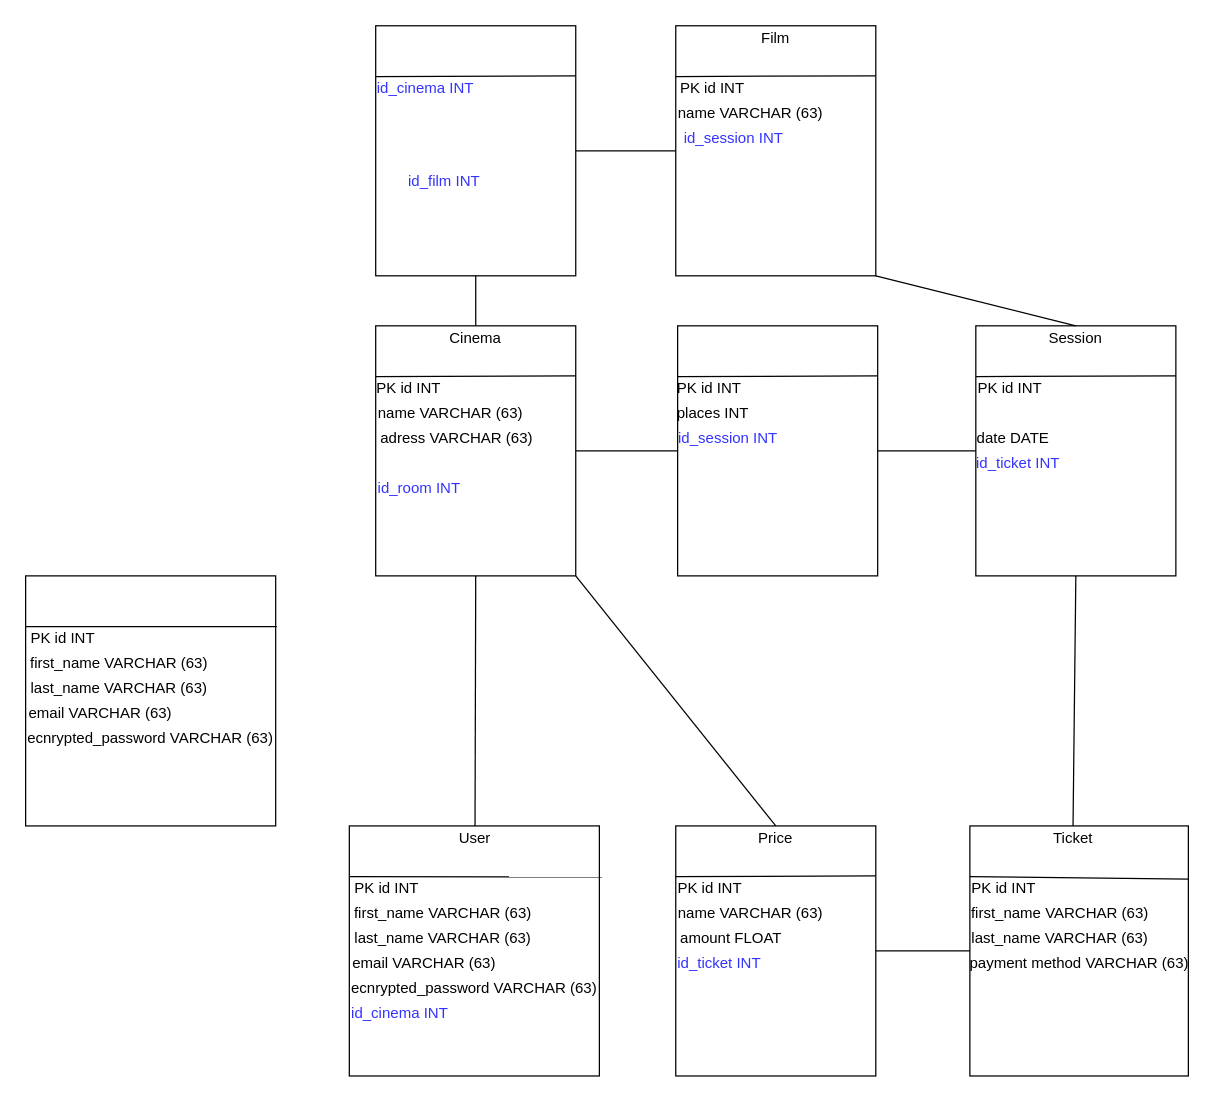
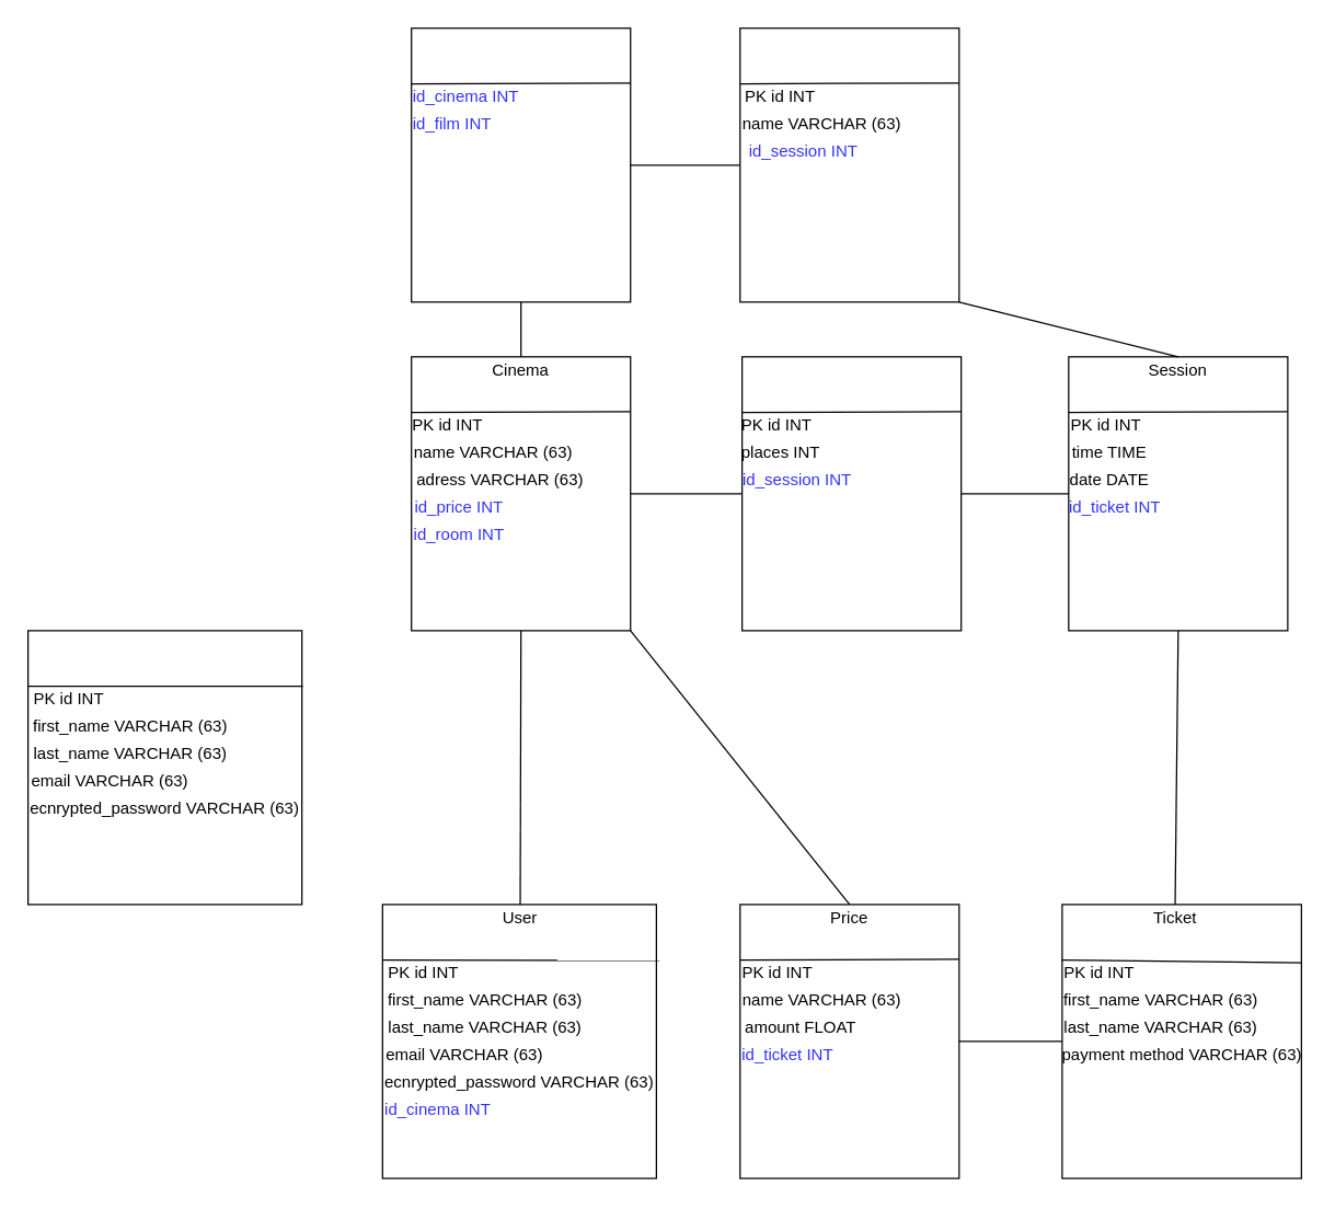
- <mxCell id="40" value="Film" style="text;html=1;strokeColor=none;fillColor=none;align=center;verticalAlign=middle;whiteSpace=wrap;rounded=0;" parent="1" vertex="1"><mxGeometry x="540" y="20" width="160" height="20" as="geometry" /></mxCell>
- <mxCell id="60" value="id_film INT" style="text;html=1;strokeColor=none;fillColor=none;align=center;verticalAlign=middle;whiteSpace=wrap;rounded=0;fontColor=#3333FF;" parent="1" vertex="1"><mxGeometry x="325" y="135" width="60" height="20" as="geometry" /></mxCell>
+ <mxCell id="60" value="id_film INT" style="text;html=1;strokeColor=none;fillColor=none;align=center;verticalAlign=middle;whiteSpace=wrap;rounded=0;fontColor=#3333FF;" parent="1" vertex="1"><mxGeometry y="80" width="60" height="20" as="geometry" x="300" /></mxCell>
+ <mxCell id="6" value="time TIME" style="text;html=1;strokeColor=none;fillColor=none;align=center;verticalAlign=middle;whiteSpace=wrap;rounded=0;" parent="1" vertex="1"><mxGeometry x="780" y="320" width="60" height="20" as="geometry" /></mxCell>
+ <mxCell id="52" value="id_price INT" style="text;html=1;strokeColor=none;fillColor=none;align=center;verticalAlign=middle;whiteSpace=wrap;rounded=0;fontColor=#3333FF;" parent="1" vertex="1"><mxGeometry y="360" width="70" height="20" as="geometry" x="300" /></mxCell>
